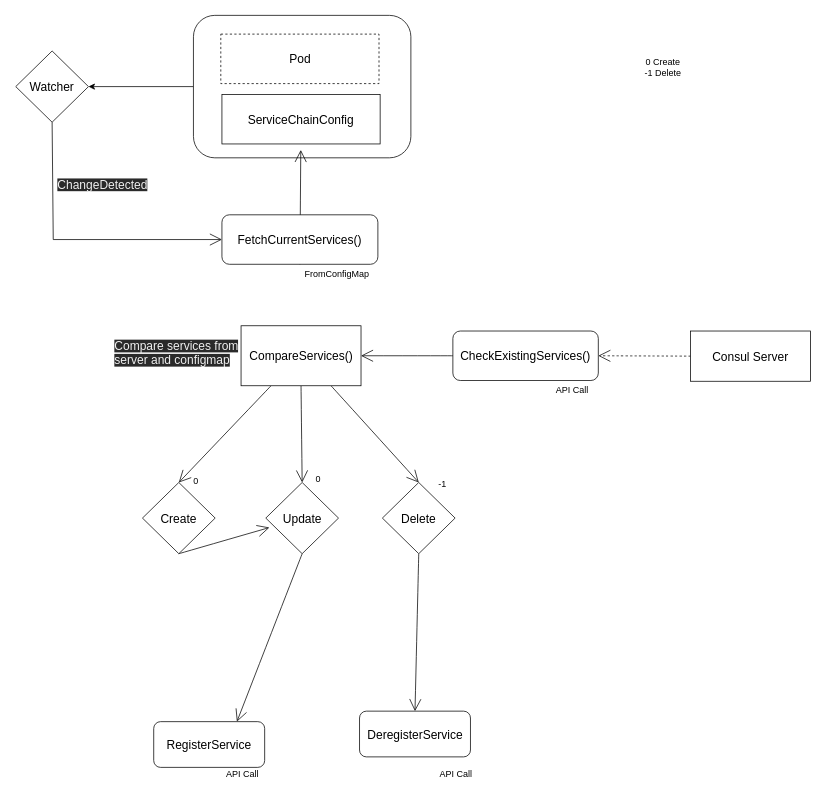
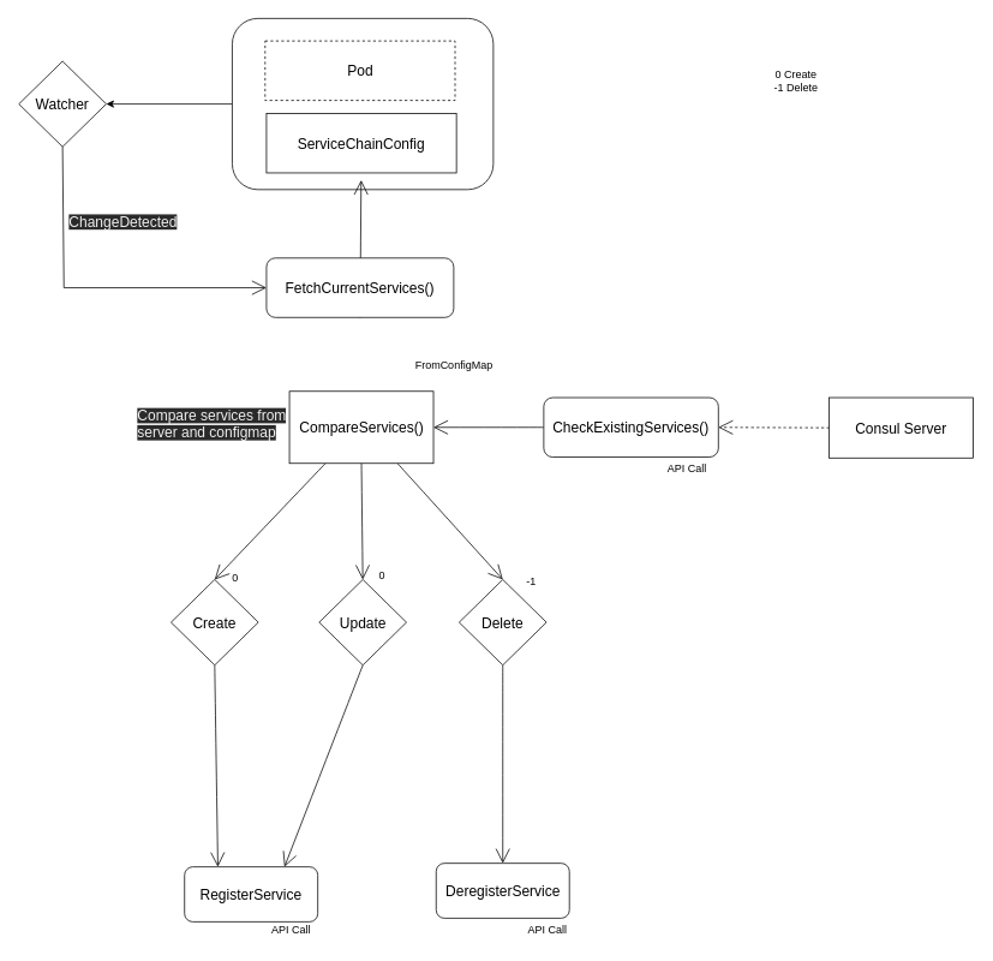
- <mxCell id="27" value="FromConfigMap" style="text;html=1;align=center;verticalAlign=middle;resizable=0;points=[];autosize=1;strokeColor=none;fillColor=none;" vertex="1" parent="1"><mxGeometry x="396" y="352" width="104" height="26" as="geometry" /></mxCell>
+ <mxCell id="27" value="FromConfigMap" style="text;html=1;align=center;verticalAlign=middle;resizable=0;points=[];autosize=1;strokeColor=none;fillColor=none;" vertex="1" parent="1"><mxGeometry x="451" y="392" width="104" height="26" as="geometry" /></mxCell>
- <mxCell id="13" style="edgeStyle=none;curved=1;rounded=0;orthogonalLoop=1;jettySize=auto;html=1;exitX=0.5;exitY=1;exitDx=0;exitDy=0;fontSize=12;endArrow=open;startSize=14;endSize=14;sourcePerimeterSpacing=8;targetPerimeterSpacing=8;" edge="1" parent="1" source="14" target="20"><mxGeometry relative="1" as="geometry" /></mxCell>
+ <mxCell id="13" style="edgeStyle=none;curved=1;rounded=0;orthogonalLoop=1;jettySize=auto;html=1;exitX=0.5;exitY=1;exitDx=0;exitDy=0;entryX=0.25;entryY=0;entryDx=0;entryDy=0;fontSize=12;endArrow=open;startSize=14;endSize=14;sourcePerimeterSpacing=8;targetPerimeterSpacing=8;" edge="1" parent="1" source="14" target="11"><mxGeometry relative="1" as="geometry" /></mxCell>
- <mxCell id="12" value="DeregisterService" style="rounded=1;whiteSpace=wrap;html=1;fontSize=16;" vertex="1" parent="1"><mxGeometry x="478.5" y="948" width="148" height="61" as="geometry" /></mxCell>
+ <mxCell id="12" value="DeregisterService" style="rounded=1;whiteSpace=wrap;html=1;fontSize=16;" vertex="1" parent="1"><mxGeometry x="483.5" y="958" width="148" height="61" as="geometry" /></mxCell>
